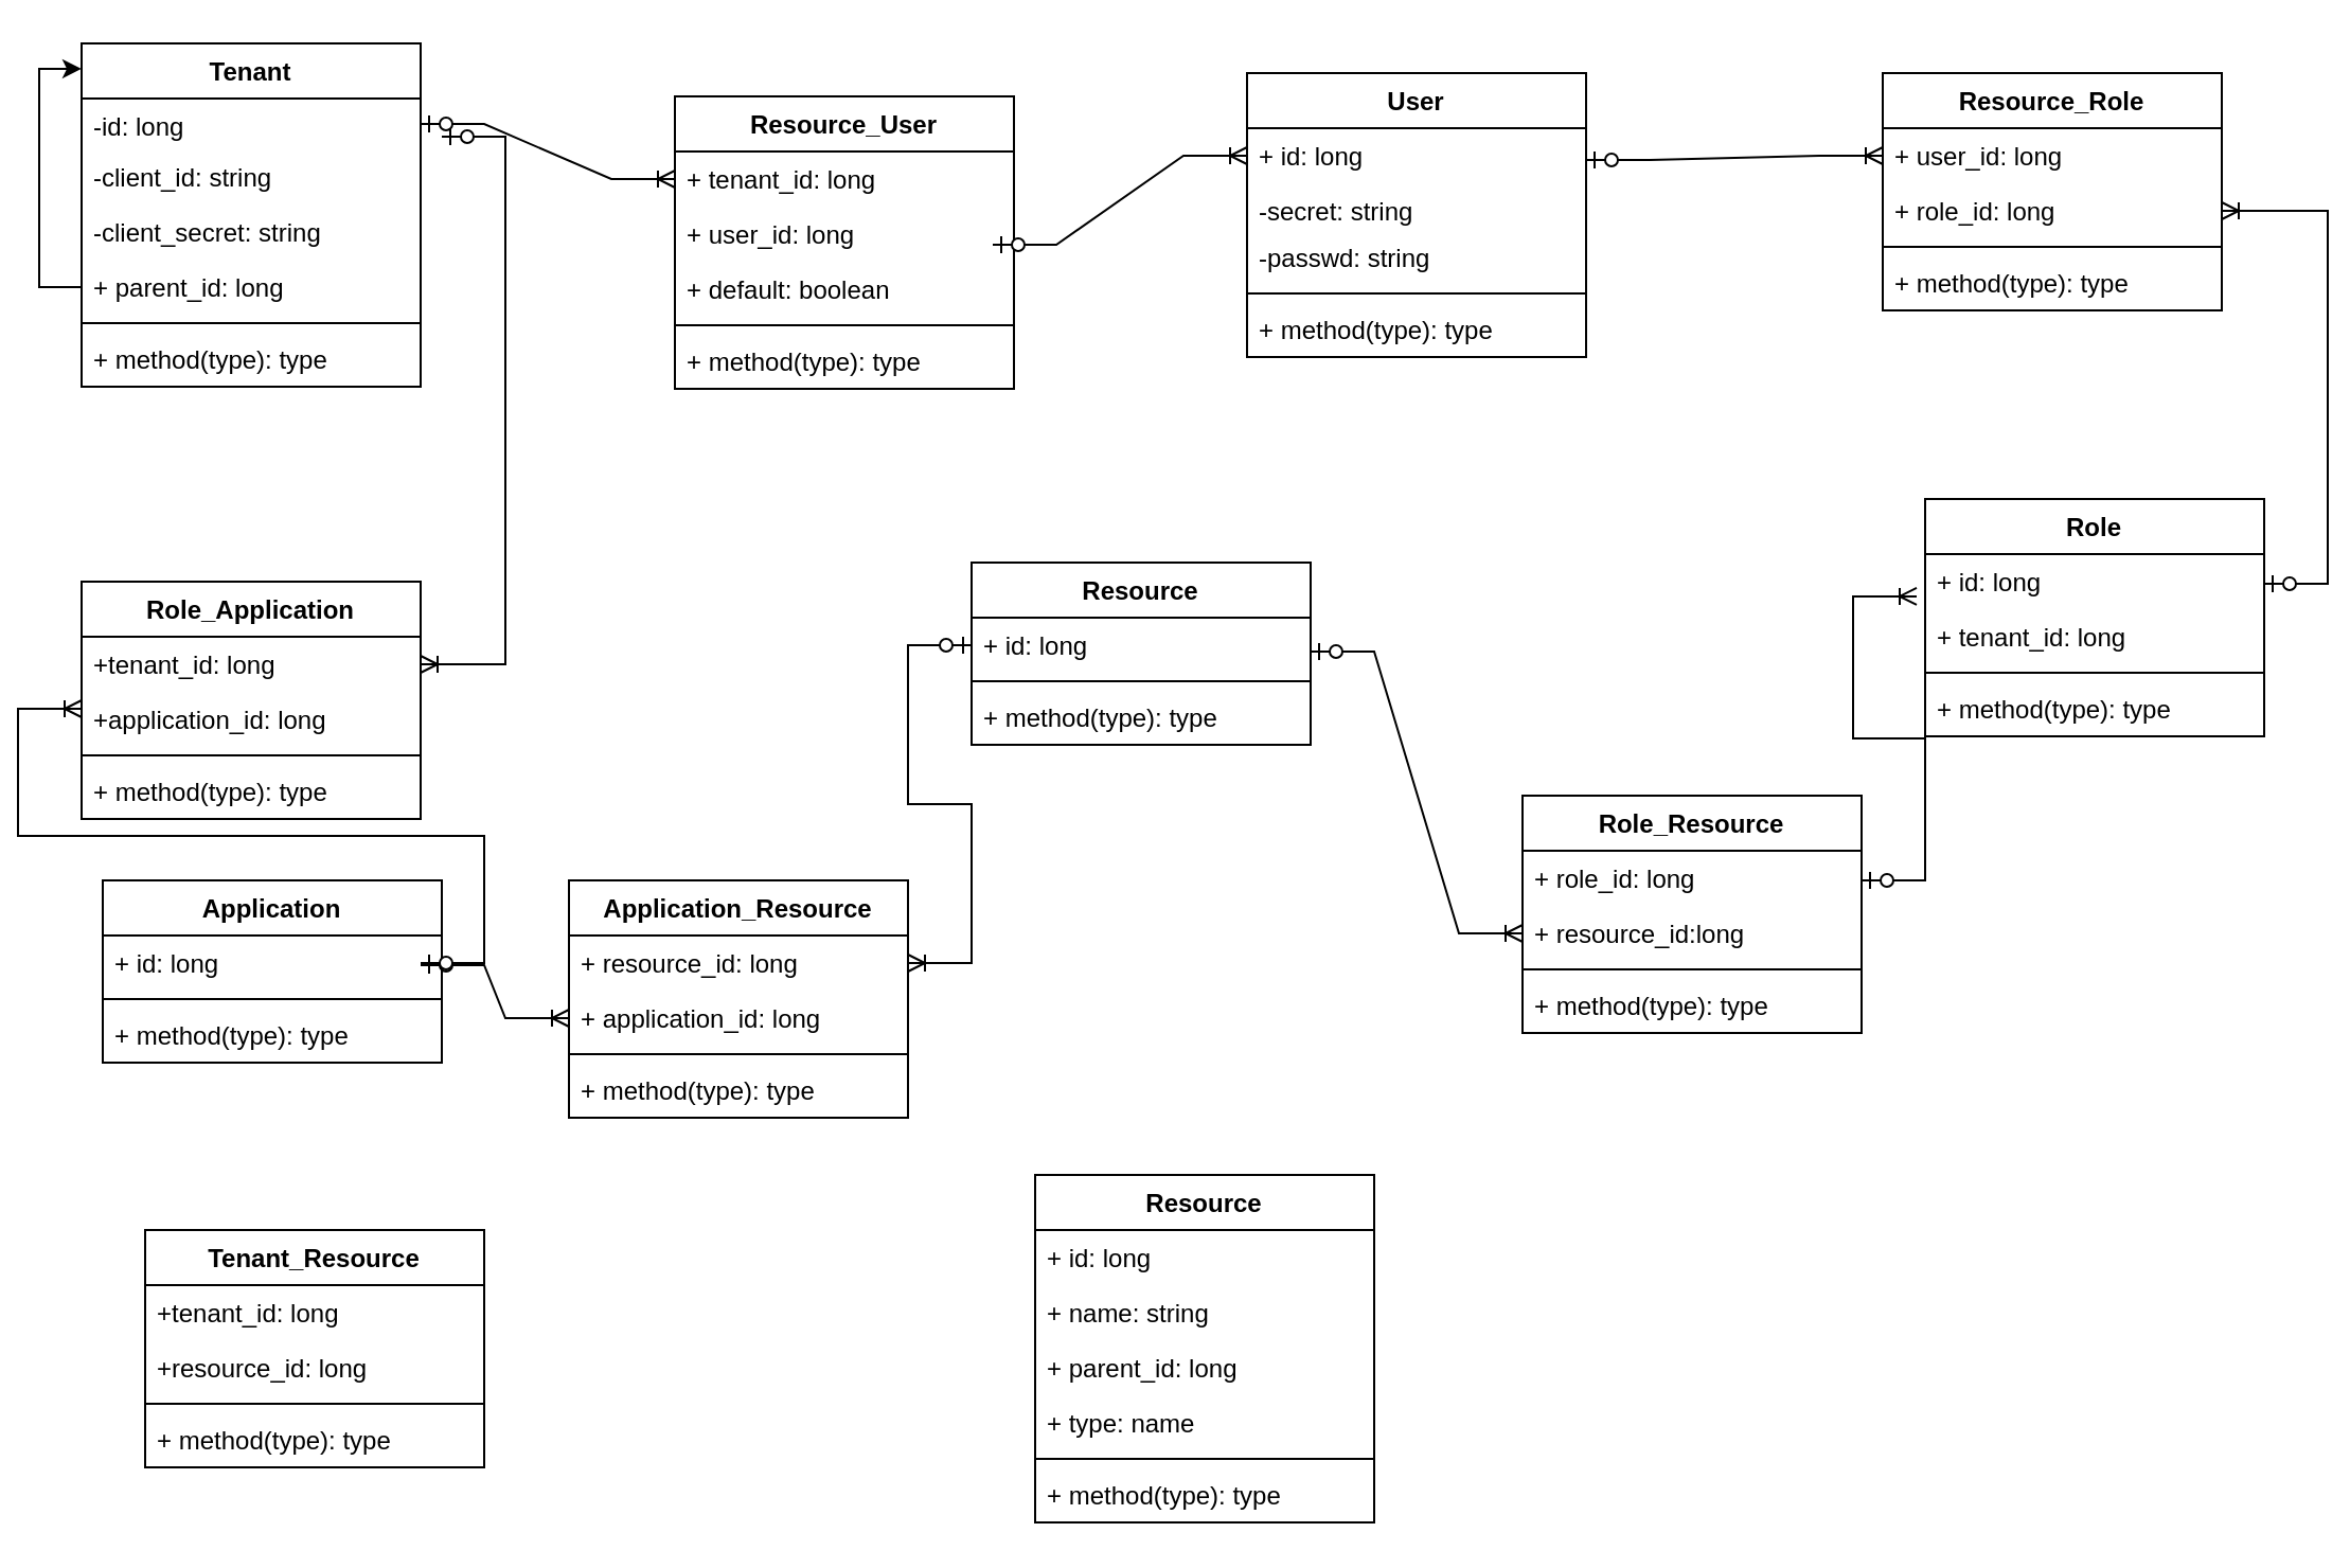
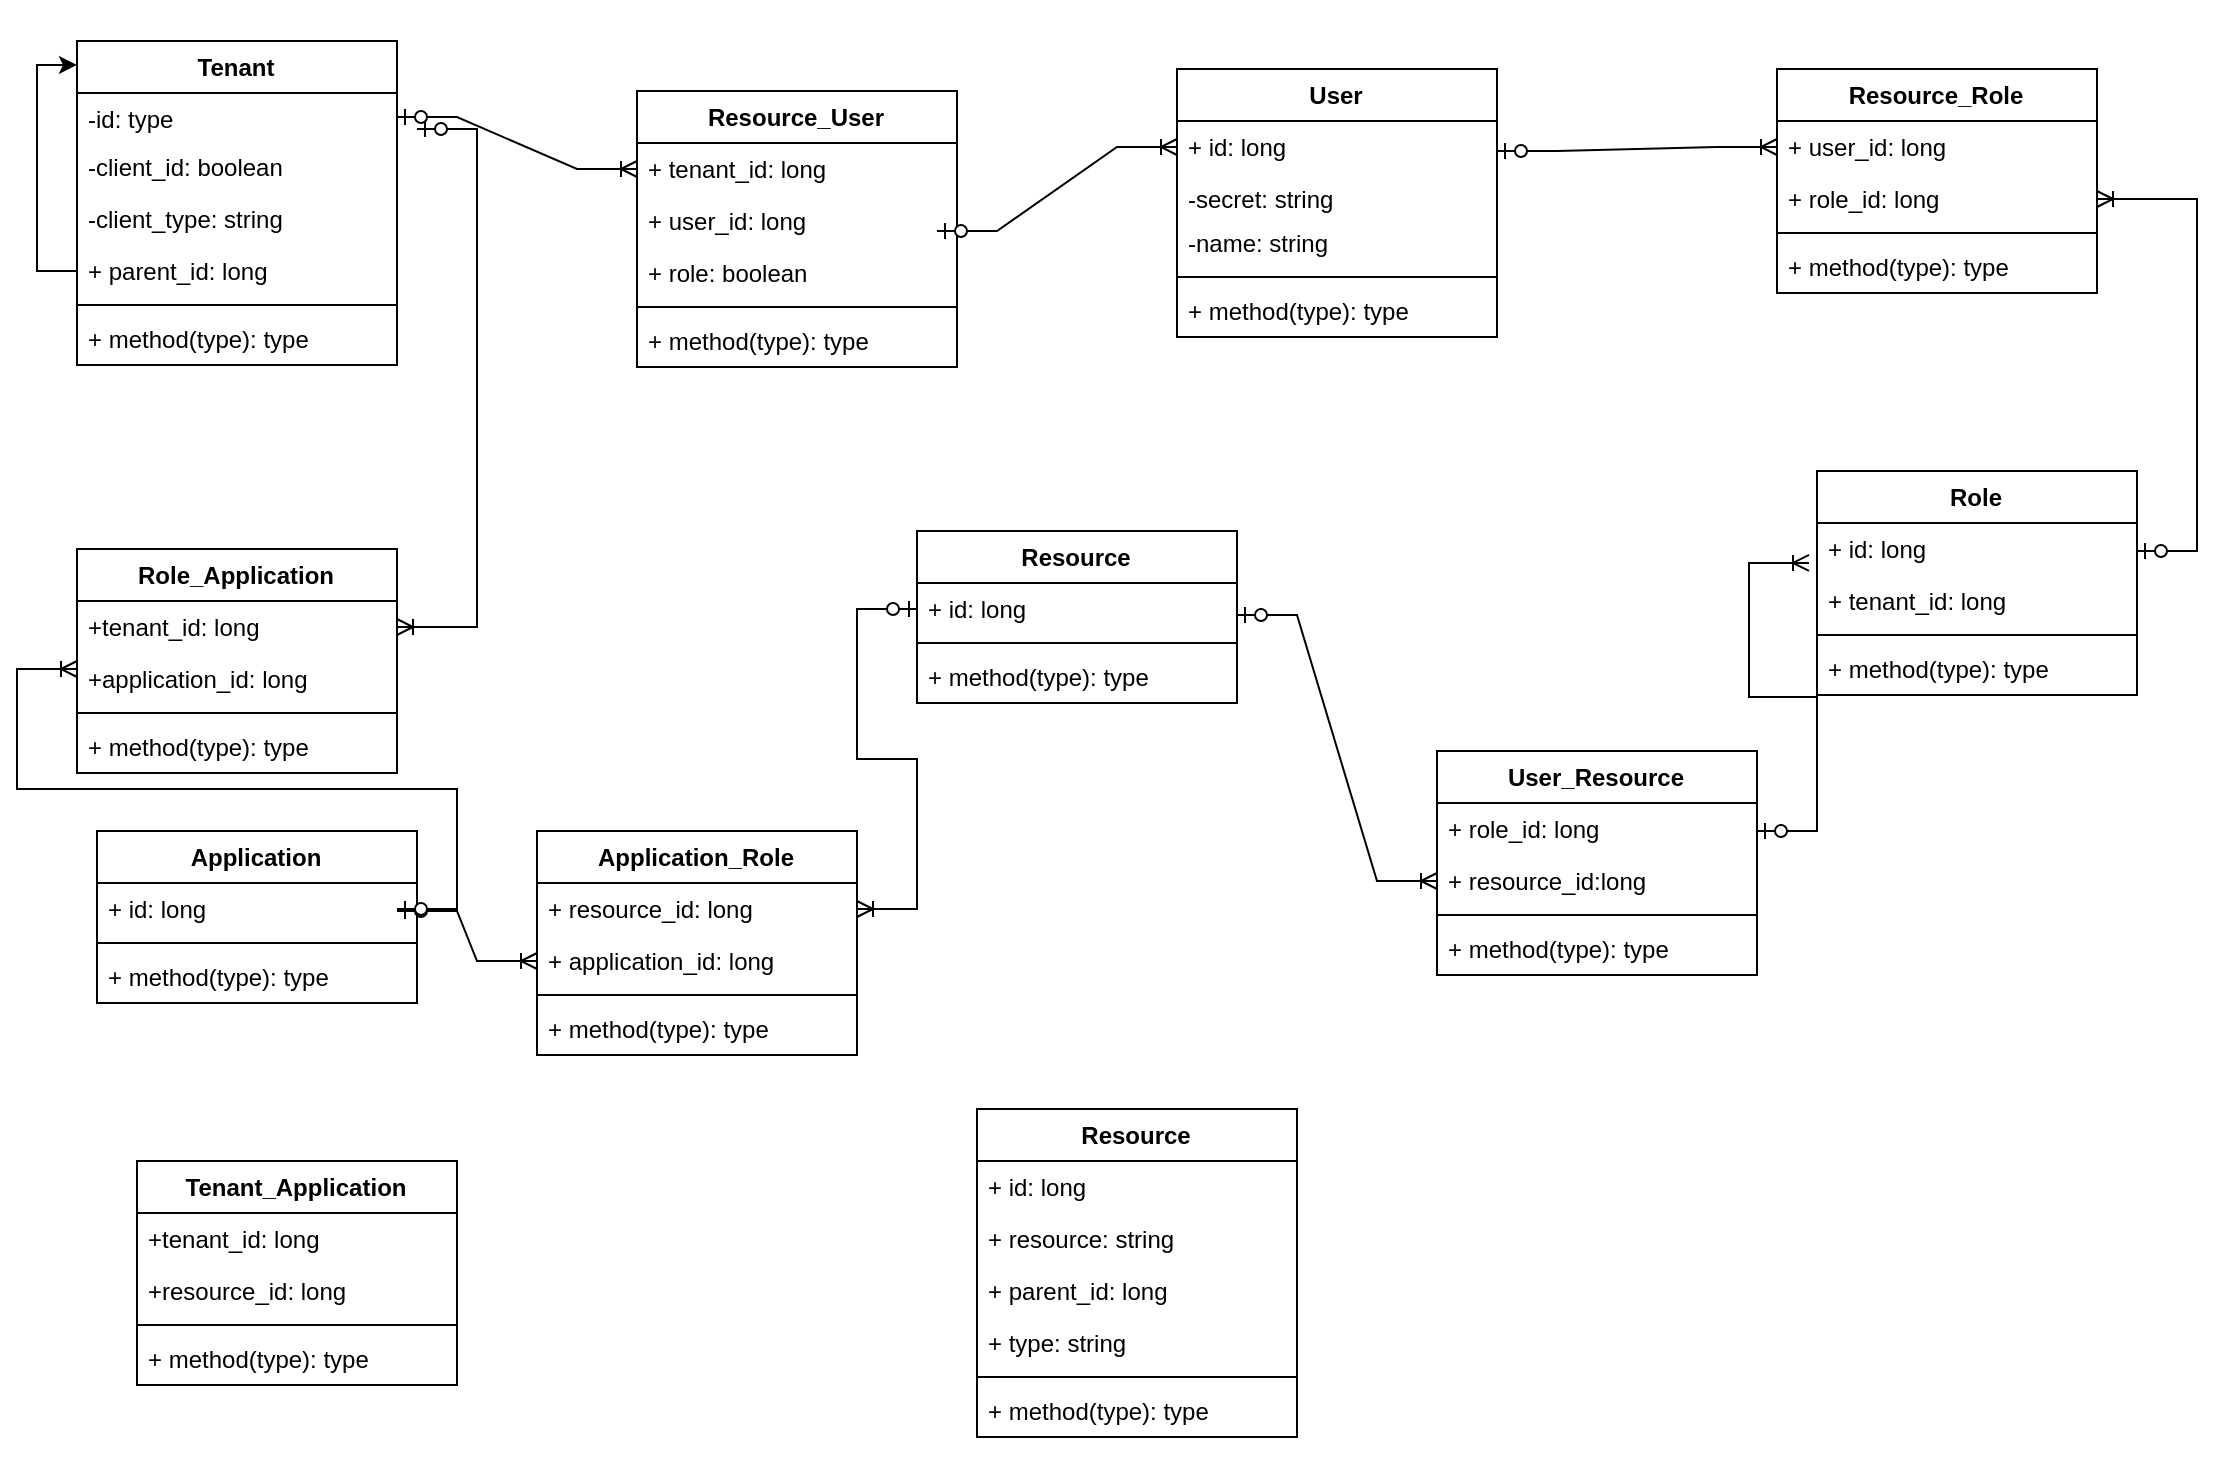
- <mxCell id="3" value="-id: long" style="text;strokeColor=none;fillColor=none;align=left;verticalAlign=top;spacingLeft=4;spacingRight=4;overflow=hidden;rotatable=0;points=[[0,0.5],[1,0.5]];portConstraint=eastwest;" parent="2" vertex="1"><mxGeometry y="26" width="160" height="24" as="geometry" /></mxCell>
+ <mxCell id="3" value="-id: type" style="text;strokeColor=none;fillColor=none;align=left;verticalAlign=top;spacingLeft=4;spacingRight=4;overflow=hidden;rotatable=0;points=[[0,0.5],[1,0.5]];portConstraint=eastwest;" parent="2" vertex="1"><mxGeometry y="26" width="160" height="24" as="geometry" /></mxCell>
- <mxCell id="4" value="-client_id: string" style="text;strokeColor=none;fillColor=none;align=left;verticalAlign=top;spacingLeft=4;spacingRight=4;overflow=hidden;rotatable=0;points=[[0,0.5],[1,0.5]];portConstraint=eastwest;" parent="2" vertex="1"><mxGeometry y="50" width="160" height="26" as="geometry" /></mxCell>
+ <mxCell id="4" value="-client_id: boolean" style="text;strokeColor=none;fillColor=none;align=left;verticalAlign=top;spacingLeft=4;spacingRight=4;overflow=hidden;rotatable=0;points=[[0,0.5],[1,0.5]];portConstraint=eastwest;" parent="2" vertex="1"><mxGeometry y="50" width="160" height="26" as="geometry" /></mxCell>
- <mxCell id="5" value="-client_secret: string" style="text;strokeColor=none;fillColor=none;align=left;verticalAlign=top;spacingLeft=4;spacingRight=4;overflow=hidden;rotatable=0;points=[[0,0.5],[1,0.5]];portConstraint=eastwest;" parent="2" vertex="1"><mxGeometry y="76" width="160" height="26" as="geometry" /></mxCell>
+ <mxCell id="5" value="-client_type: string" style="text;strokeColor=none;fillColor=none;align=left;verticalAlign=top;spacingLeft=4;spacingRight=4;overflow=hidden;rotatable=0;points=[[0,0.5],[1,0.5]];portConstraint=eastwest;" parent="2" vertex="1"><mxGeometry y="76" width="160" height="26" as="geometry" /></mxCell>
- <mxCell id="13" value="-passwd: string" style="text;strokeColor=none;fillColor=none;align=left;verticalAlign=top;spacingLeft=4;spacingRight=4;overflow=hidden;rotatable=0;points=[[0,0.5],[1,0.5]];portConstraint=eastwest;" parent="10" vertex="1"><mxGeometry y="74" width="160" height="26" as="geometry" /></mxCell>
+ <mxCell id="13" value="-name: string" style="text;strokeColor=none;fillColor=none;align=left;verticalAlign=top;spacingLeft=4;spacingRight=4;overflow=hidden;rotatable=0;points=[[0,0.5],[1,0.5]];portConstraint=eastwest;" parent="10" vertex="1"><mxGeometry y="74" width="160" height="26" as="geometry" /></mxCell>
- <mxCell id="19" value="+ default: boolean" style="text;strokeColor=none;fillColor=none;align=left;verticalAlign=top;spacingLeft=4;spacingRight=4;overflow=hidden;rotatable=0;points=[[0,0.5],[1,0.5]];portConstraint=eastwest;" vertex="1" parent="16"><mxGeometry y="78" width="160" height="26" as="geometry" /></mxCell>
+ <mxCell id="19" value="+ role: boolean" style="text;strokeColor=none;fillColor=none;align=left;verticalAlign=top;spacingLeft=4;spacingRight=4;overflow=hidden;rotatable=0;points=[[0,0.5],[1,0.5]];portConstraint=eastwest;" vertex="1" parent="16"><mxGeometry y="78" width="160" height="26" as="geometry" /></mxCell>
- <mxCell id="31" value="Role_Resource" style="swimlane;fontStyle=1;align=center;verticalAlign=top;childLayout=stackLayout;horizontal=1;startSize=26;horizontalStack=0;resizeParent=1;resizeParentMax=0;resizeLast=0;collapsible=1;marginBottom=0;" parent="1" vertex="1"><mxGeometry x="700" y="375" width="160" height="112" as="geometry" /></mxCell>
+ <mxCell id="31" value="User_Resource" style="swimlane;fontStyle=1;align=center;verticalAlign=top;childLayout=stackLayout;horizontal=1;startSize=26;horizontalStack=0;resizeParent=1;resizeParentMax=0;resizeLast=0;collapsible=1;marginBottom=0;" parent="1" vertex="1"><mxGeometry x="700" y="375" width="160" height="112" as="geometry" /></mxCell>
- <mxCell id="40" value="Application_Resource" style="swimlane;fontStyle=1;align=center;verticalAlign=top;childLayout=stackLayout;horizontal=1;startSize=26;horizontalStack=0;resizeParent=1;resizeParentMax=0;resizeLast=0;collapsible=1;marginBottom=0;" parent="1" vertex="1"><mxGeometry x="250" y="415" width="160" height="112" as="geometry" /></mxCell>
+ <mxCell id="40" value="Application_Role" style="swimlane;fontStyle=1;align=center;verticalAlign=top;childLayout=stackLayout;horizontal=1;startSize=26;horizontalStack=0;resizeParent=1;resizeParentMax=0;resizeLast=0;collapsible=1;marginBottom=0;" parent="1" vertex="1"><mxGeometry x="250" y="415" width="160" height="112" as="geometry" /></mxCell>
- <mxCell id="72" value="Tenant_Resource" style="swimlane;fontStyle=1;align=center;verticalAlign=top;childLayout=stackLayout;horizontal=1;startSize=26;horizontalStack=0;resizeParent=1;resizeParentMax=0;resizeLast=0;collapsible=1;marginBottom=0;" vertex="1" parent="1"><mxGeometry x="50" y="580" width="160" height="112" as="geometry" /></mxCell>
+ <mxCell id="72" value="Tenant_Application" style="swimlane;fontStyle=1;align=center;verticalAlign=top;childLayout=stackLayout;horizontal=1;startSize=26;horizontalStack=0;resizeParent=1;resizeParentMax=0;resizeLast=0;collapsible=1;marginBottom=0;" vertex="1" parent="1"><mxGeometry x="50" y="580" width="160" height="112" as="geometry" /></mxCell>
- <mxCell id="67" value="+ name: string" style="text;strokeColor=none;fillColor=none;align=left;verticalAlign=top;spacingLeft=4;spacingRight=4;overflow=hidden;rotatable=0;points=[[0,0.5],[1,0.5]];portConstraint=eastwest;" vertex="1" parent="65"><mxGeometry y="52" width="160" height="26" as="geometry" /></mxCell>
+ <mxCell id="67" value="+ resource: string" style="text;strokeColor=none;fillColor=none;align=left;verticalAlign=top;spacingLeft=4;spacingRight=4;overflow=hidden;rotatable=0;points=[[0,0.5],[1,0.5]];portConstraint=eastwest;" vertex="1" parent="65"><mxGeometry y="52" width="160" height="26" as="geometry" /></mxCell>
- <mxCell id="69" value="+ type: name" style="text;strokeColor=none;fillColor=none;align=left;verticalAlign=top;spacingLeft=4;spacingRight=4;overflow=hidden;rotatable=0;points=[[0,0.5],[1,0.5]];portConstraint=eastwest;" vertex="1" parent="65"><mxGeometry y="104" width="160" height="26" as="geometry" /></mxCell>
+ <mxCell id="69" value="+ type: string" style="text;strokeColor=none;fillColor=none;align=left;verticalAlign=top;spacingLeft=4;spacingRight=4;overflow=hidden;rotatable=0;points=[[0,0.5],[1,0.5]];portConstraint=eastwest;" vertex="1" parent="65"><mxGeometry y="104" width="160" height="26" as="geometry" /></mxCell>
